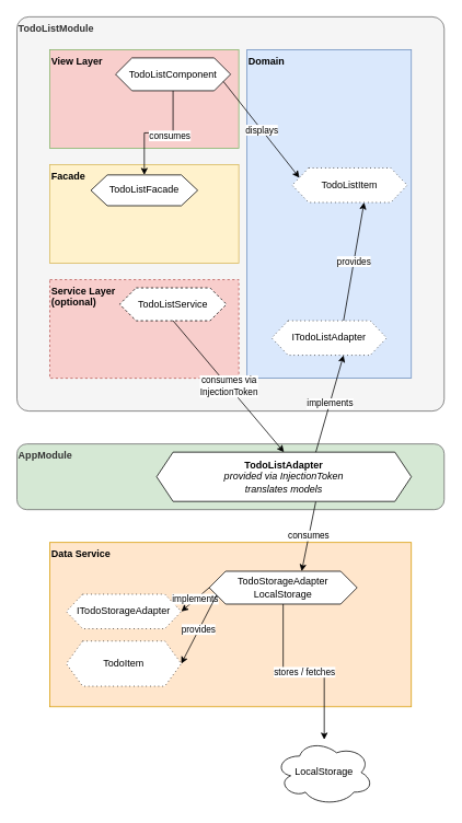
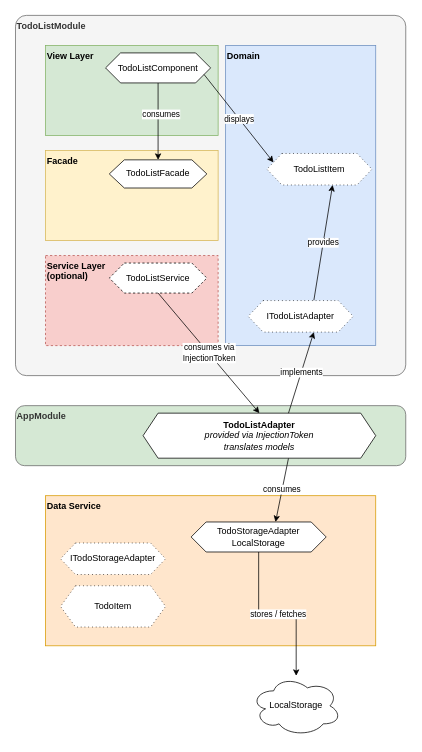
- <mxCell id="6" value="&lt;b&gt;View Layer&lt;/b&gt;" style="rounded=0;whiteSpace=wrap;html=1;align=left;fillColor=#f8cecc;strokeColor=#82b366;imageVerticalAlign=middle;labelBackgroundColor=none;verticalAlign=top;" parent="1" vertex="1"><mxGeometry x="60" y="60" width="230" height="120" as="geometry" /></mxCell>
+ <mxCell id="6" value="&lt;b&gt;View Layer&lt;/b&gt;" style="rounded=0;whiteSpace=wrap;html=1;align=left;fillColor=#d5e8d4;strokeColor=#82b366;imageVerticalAlign=middle;labelBackgroundColor=none;verticalAlign=top;" parent="1" vertex="1"><mxGeometry x="60" y="60" width="230" height="120" as="geometry" /></mxCell>
- <mxCell id="13" value="TodoListFacade" style="shape=hexagon;perimeter=hexagonPerimeter2;whiteSpace=wrap;html=1;fixedSize=1;labelBackgroundColor=none;" parent="1" vertex="1"><mxGeometry x="110" y="212.5" width="130" height="37.5" as="geometry" /></mxCell>
+ <mxCell id="13" value="TodoListFacade" style="shape=hexagon;perimeter=hexagonPerimeter2;whiteSpace=wrap;html=1;fixedSize=1;labelBackgroundColor=none;" parent="1" vertex="1"><mxGeometry x="145" y="212.5" width="130" height="37.5" as="geometry" /></mxCell>
- <mxCell id="17" value="ITodoListAdapter" style="shape=hexagon;perimeter=hexagonPerimeter2;whiteSpace=wrap;html=1;fixedSize=1;labelBackgroundColor=none;dashed=1;dashPattern=1 4;" parent="1" vertex="1"><mxGeometry x="330" y="390" width="140" height="42" as="geometry" /></mxCell>
+ <mxCell id="17" value="ITodoListAdapter" style="shape=hexagon;perimeter=hexagonPerimeter2;whiteSpace=wrap;html=1;fixedSize=1;labelBackgroundColor=none;dashed=1;dashPattern=1 4;" parent="1" vertex="1"><mxGeometry x="330" y="400" width="140" height="42" as="geometry" /></mxCell>
- <mxCell id="26" value="implements" style="edgeStyle=none;rounded=0;orthogonalLoop=1;jettySize=auto;html=1;exitX=0;exitY=0.5;exitDx=0;exitDy=0;entryX=1;entryY=0.5;entryDx=0;entryDy=0;" parent="1" source="28" target="25" edge="1"><mxGeometry relative="1" as="geometry" /></mxCell>
- <mxCell id="27" value="provides" style="edgeStyle=none;rounded=0;orthogonalLoop=1;jettySize=auto;html=1;exitX=0;exitY=0.75;exitDx=0;exitDy=0;entryX=1;entryY=0.5;entryDx=0;entryDy=0;" parent="1" source="28" target="29" edge="1"><mxGeometry relative="1" as="geometry" /></mxCell>
